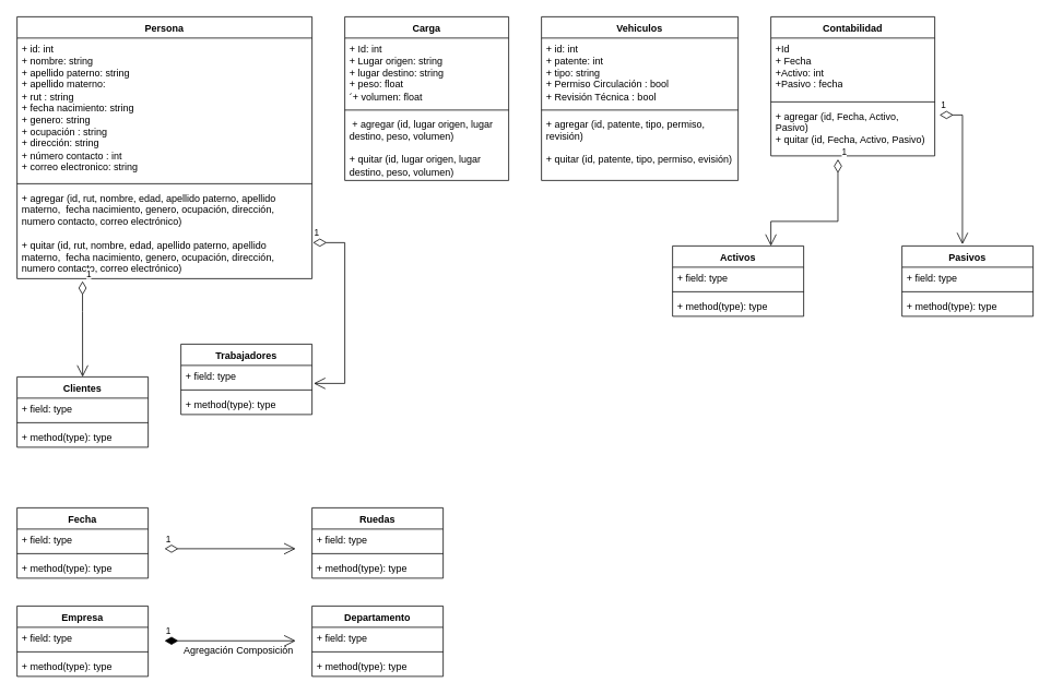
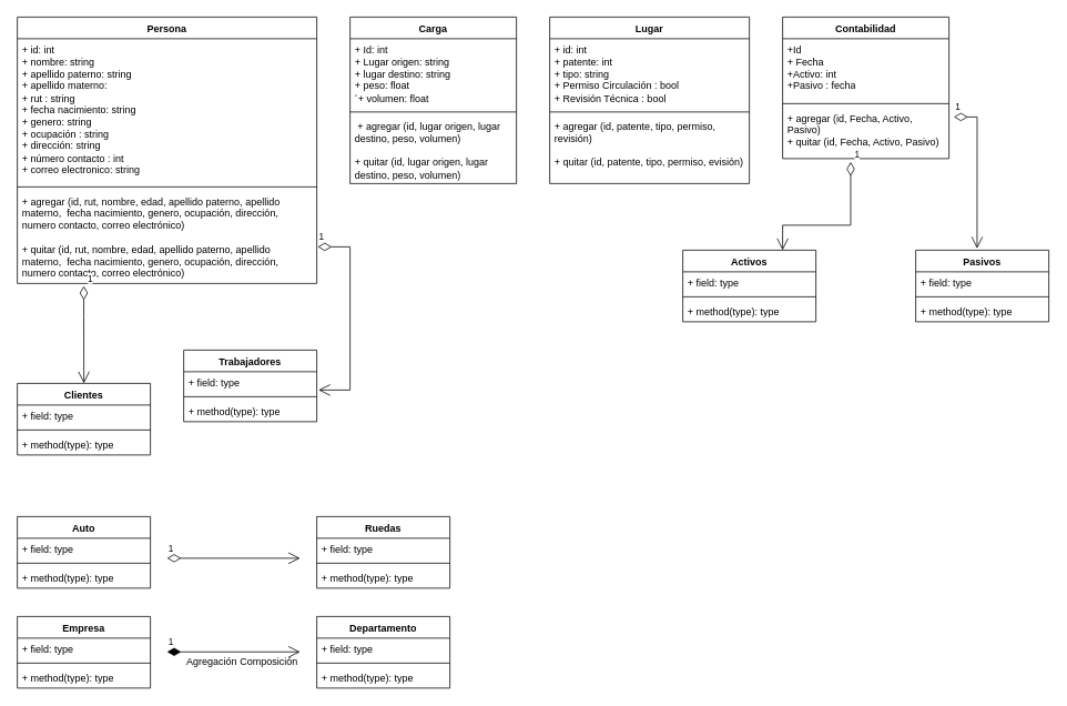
- <mxCell id="6" value="Vehiculos" style="swimlane;fontStyle=1;align=center;verticalAlign=top;childLayout=stackLayout;horizontal=1;startSize=26;horizontalStack=0;resizeParent=1;resizeParentMax=0;resizeLast=0;collapsible=1;marginBottom=0;whiteSpace=wrap;html=1;" parent="1" vertex="1"><mxGeometry x="660" y="20" width="240" height="200" as="geometry" /></mxCell>
+ <mxCell id="6" value="Lugar" style="swimlane;fontStyle=1;align=center;verticalAlign=top;childLayout=stackLayout;horizontal=1;startSize=26;horizontalStack=0;resizeParent=1;resizeParentMax=0;resizeLast=0;collapsible=1;marginBottom=0;whiteSpace=wrap;html=1;" parent="1" vertex="1"><mxGeometry x="660" y="20" width="240" height="200" as="geometry" /></mxCell>
- <mxCell id="18" value="Fecha" style="swimlane;fontStyle=1;align=center;verticalAlign=top;childLayout=stackLayout;horizontal=1;startSize=26;horizontalStack=0;resizeParent=1;resizeParentMax=0;resizeLast=0;collapsible=1;marginBottom=0;whiteSpace=wrap;html=1;" vertex="1" parent="1"><mxGeometry x="20" y="620" width="160" height="86" as="geometry" /></mxCell>
+ <mxCell id="18" value="Auto" style="swimlane;fontStyle=1;align=center;verticalAlign=top;childLayout=stackLayout;horizontal=1;startSize=26;horizontalStack=0;resizeParent=1;resizeParentMax=0;resizeLast=0;collapsible=1;marginBottom=0;whiteSpace=wrap;html=1;" vertex="1" parent="1"><mxGeometry x="20" y="620" width="160" height="86" as="geometry" /></mxCell>
